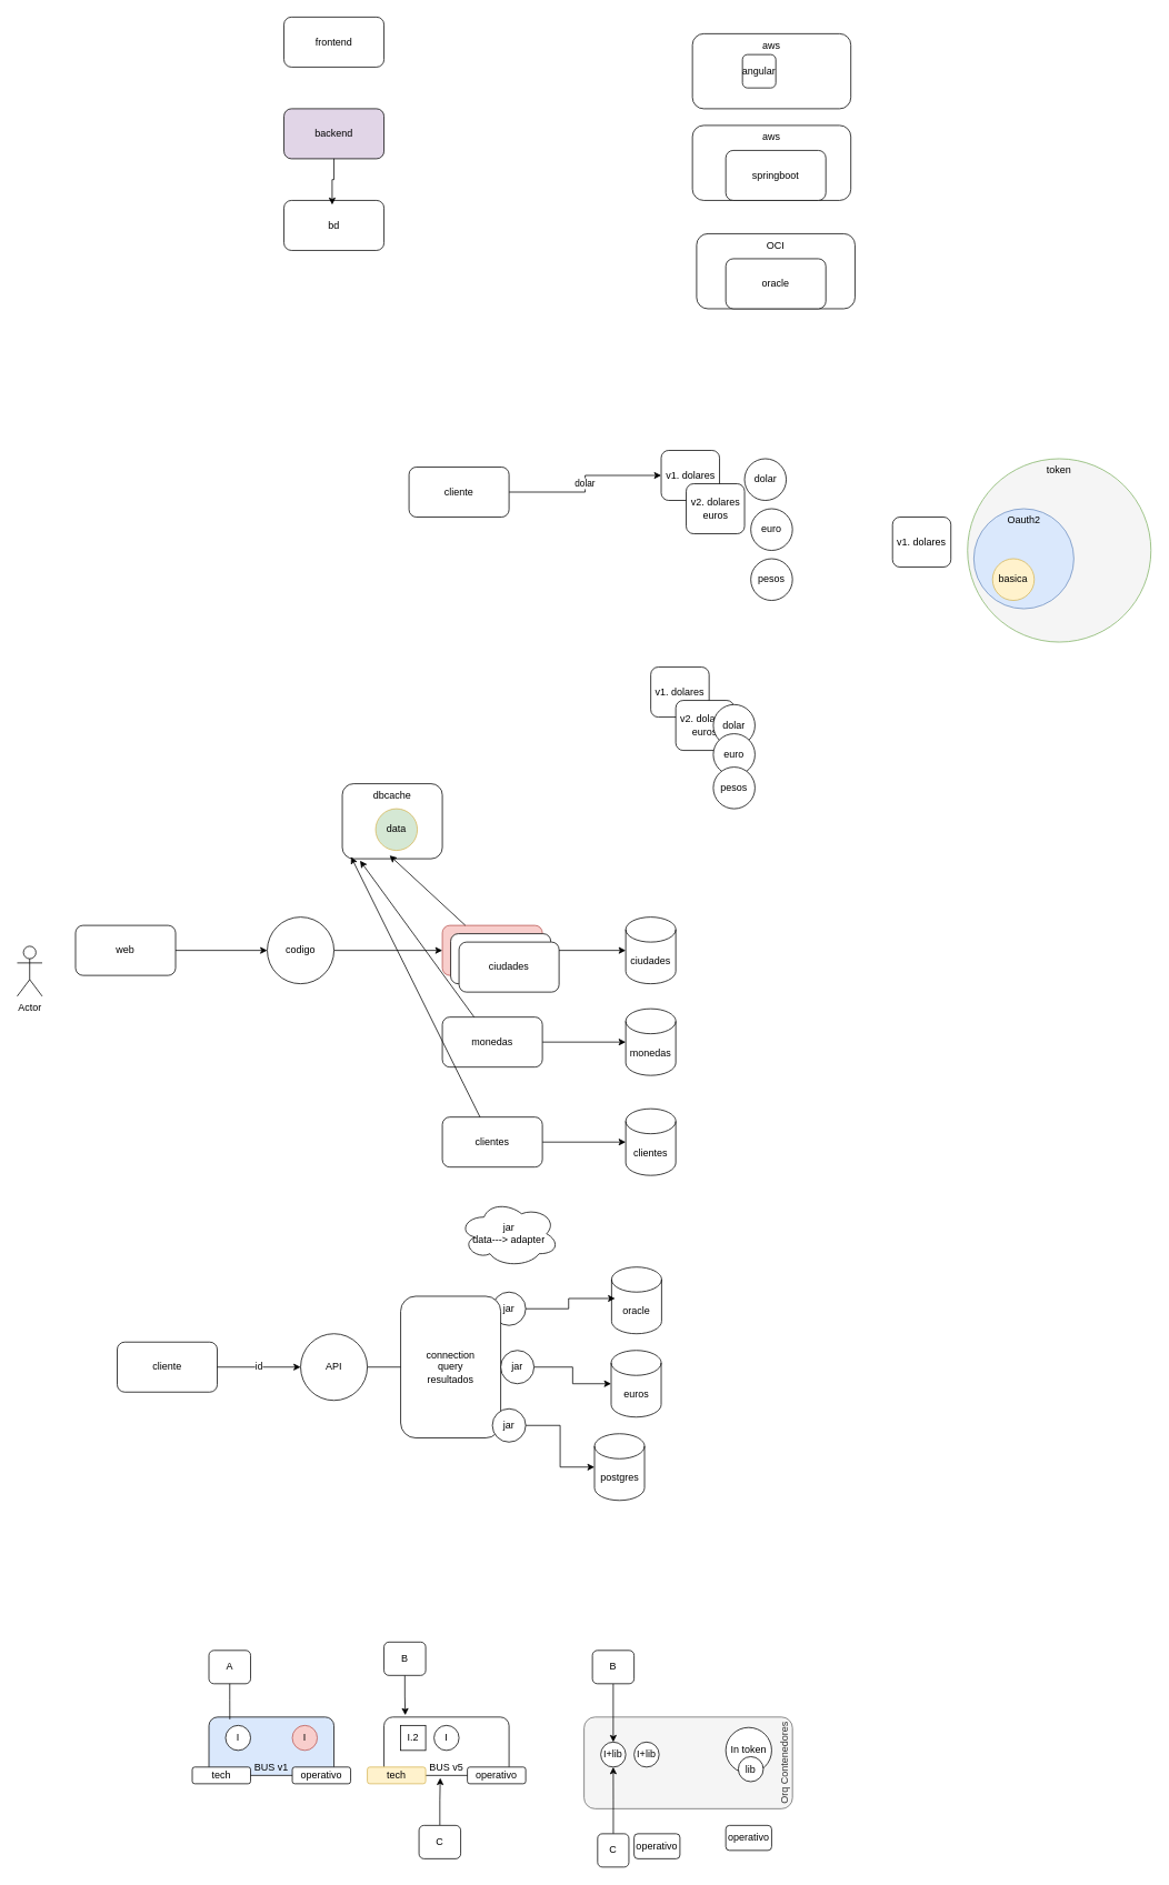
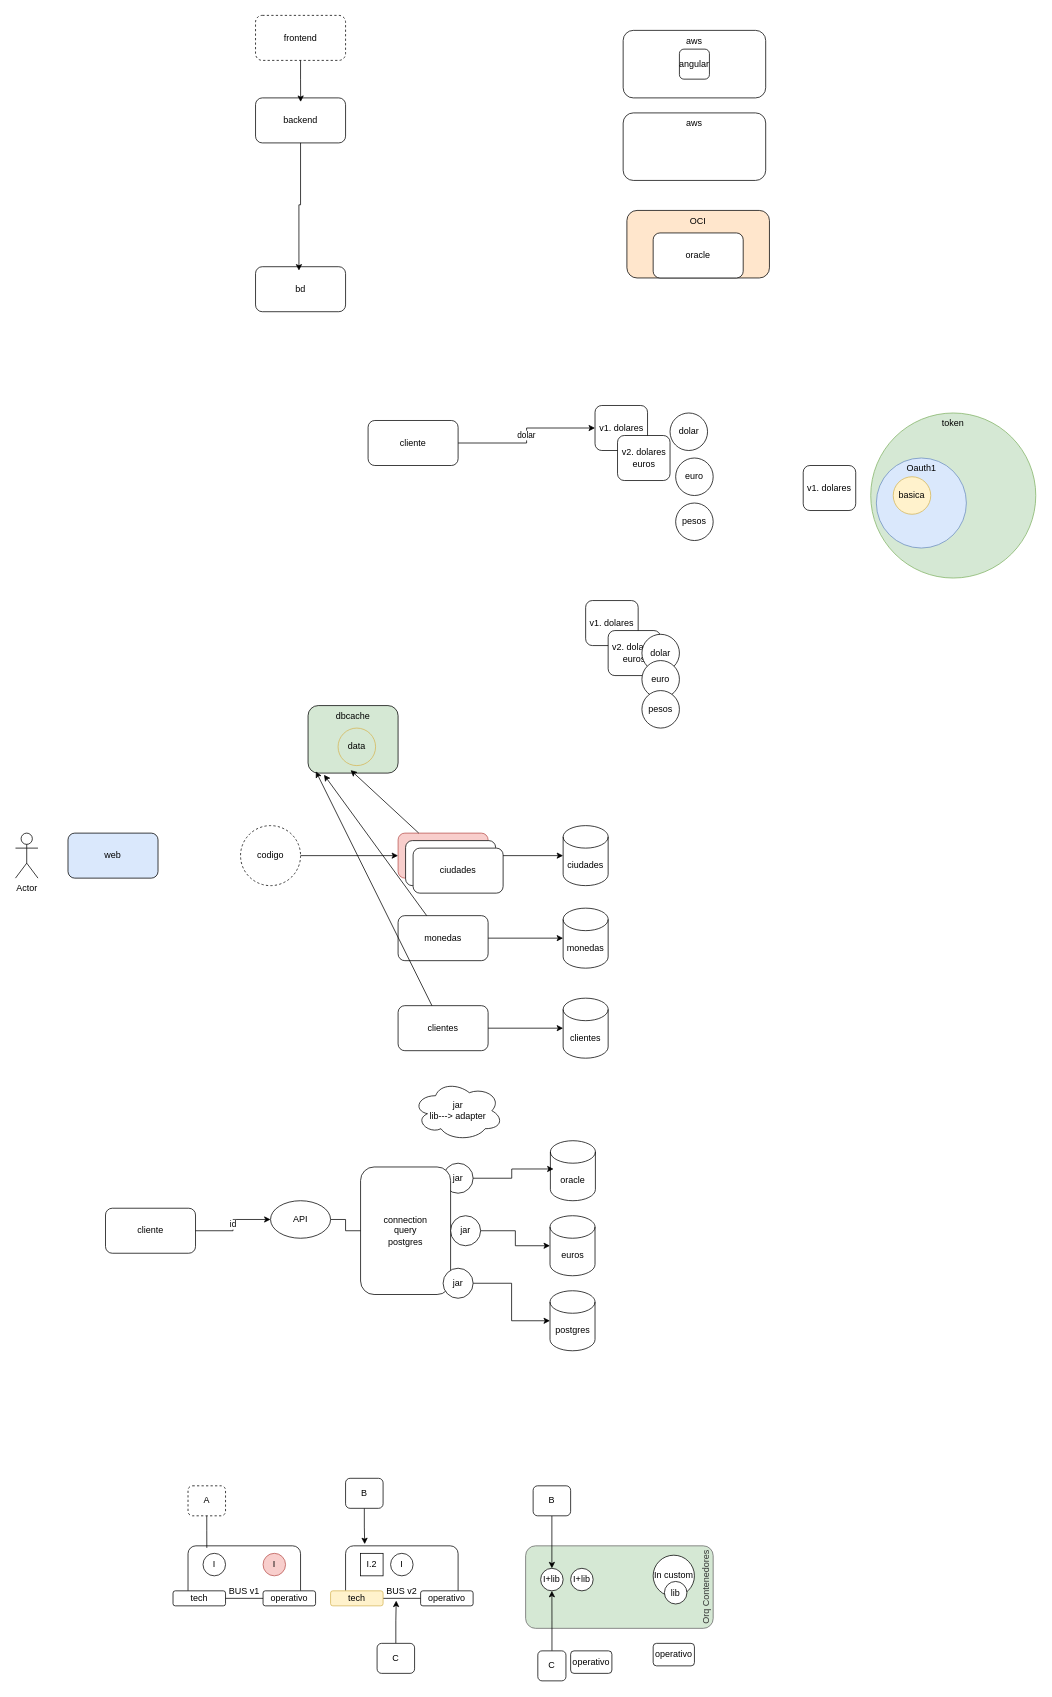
- <mxCell id="7" value="frontend" style="rounded=1;whiteSpace=wrap;html=1;" vertex="1" parent="1"><mxGeometry x="340" y="20" width="120" height="60" as="geometry" /></mxCell>
+ <mxCell id="7" value="frontend" style="rounded=1;whiteSpace=wrap;html=1;dashed=1;" vertex="1" parent="1"><mxGeometry x="340" y="20" width="120" height="60" as="geometry" /></mxCell>
- <mxCell id="6" value="angular" style="rounded=1;whiteSpace=wrap;html=1;" vertex="1" parent="1"><mxGeometry x="890" y="65" width="40" height="40" as="geometry" /></mxCell>
+ <mxCell id="6" value="angular" style="rounded=1;whiteSpace=wrap;html=1;" vertex="1" parent="1"><mxGeometry x="905" y="65" width="40" height="40" as="geometry" /></mxCell>
+ <mxCell id="10" style="edgeStyle=orthogonalEdgeStyle;rounded=0;orthogonalLoop=1;jettySize=auto;html=1;entryX=0.501;entryY=0.09;entryDx=0;entryDy=0;entryPerimeter=0;" edge="1" parent="1" source="7" target="8"><mxGeometry relative="1" as="geometry" /></mxCell>
- <mxCell id="8" value="backend" style="rounded=1;whiteSpace=wrap;html=1;fillColor=#e1d5e7;" vertex="1" parent="1"><mxGeometry x="340" y="130" width="120" height="60" as="geometry" /></mxCell>
+ <mxCell id="8" value="backend" style="rounded=1;whiteSpace=wrap;html=1;" vertex="1" parent="1"><mxGeometry x="340" y="130" width="120" height="60" as="geometry" /></mxCell>
- <mxCell id="13" value="springboot" style="rounded=1;whiteSpace=wrap;html=1;" vertex="1" parent="1"><mxGeometry x="870" y="180" width="120" height="60" as="geometry" /></mxCell>
- <mxCell id="9" value="bd" style="rounded=1;whiteSpace=wrap;html=1;" vertex="1" parent="1"><mxGeometry x="340" y="240" width="120" height="60" as="geometry" /></mxCell>
+ <mxCell id="9" value="bd" style="rounded=1;whiteSpace=wrap;html=1;" vertex="1" parent="1"><mxGeometry x="340" y="355" width="120" height="60" as="geometry" /></mxCell>
- <mxCell id="14" value="OCI" style="rounded=1;whiteSpace=wrap;html=1;verticalAlign=top;" vertex="1" parent="1"><mxGeometry x="835" y="280" width="190" height="90" as="geometry" /></mxCell>
+ <mxCell id="14" value="OCI" style="rounded=1;whiteSpace=wrap;html=1;verticalAlign=top;fillColor=#ffe6cc;" vertex="1" parent="1"><mxGeometry x="835" y="280" width="190" height="90" as="geometry" /></mxCell>
- <mxCell id="62" value="token" style="ellipse;whiteSpace=wrap;html=1;aspect=fixed;verticalAlign=top;fillColor=#f5f5f5;strokeColor=#82b366;" vertex="1" parent="1"><mxGeometry x="1160" y="550" width="220" height="220" as="geometry" /></mxCell>
+ <mxCell id="62" value="token" style="ellipse;whiteSpace=wrap;html=1;aspect=fixed;verticalAlign=top;fillColor=#d5e8d4;strokeColor=#82b366;" vertex="1" parent="1"><mxGeometry x="1160" y="550" width="220" height="220" as="geometry" /></mxCell>
- <mxCell id="63" value="Oauth2" style="ellipse;whiteSpace=wrap;html=1;aspect=fixed;verticalAlign=top;fillColor=#dae8fc;strokeColor=#6c8ebf;" vertex="1" parent="1"><mxGeometry x="1167.5" y="610" width="120" height="120" as="geometry" /></mxCell>
+ <mxCell id="63" value="Oauth1" style="ellipse;whiteSpace=wrap;html=1;aspect=fixed;verticalAlign=top;fillColor=#dae8fc;strokeColor=#6c8ebf;" vertex="1" parent="1"><mxGeometry x="1167.5" y="610" width="120" height="120" as="geometry" /></mxCell>
- <mxCell id="64" value="basica" style="ellipse;whiteSpace=wrap;html=1;aspect=fixed;fillColor=#fff2cc;strokeColor=#d6b656;" vertex="1" parent="1"><mxGeometry x="1190" y="670" width="50" height="50" as="geometry" /></mxCell>
+ <mxCell id="64" value="basica" style="ellipse;whiteSpace=wrap;html=1;aspect=fixed;fillColor=#fff2cc;strokeColor=#d6b656;" vertex="1" parent="1"><mxGeometry x="1190" y="635" width="50" height="50" as="geometry" /></mxCell>
- <mxCell id="4" value="dbcache" style="rounded=1;whiteSpace=wrap;html=1;verticalAlign=top;" vertex="1" parent="1"><mxGeometry x="410" y="940" width="120" height="90" as="geometry" /></mxCell>
+ <mxCell id="4" value="dbcache" style="rounded=1;whiteSpace=wrap;html=1;verticalAlign=top;fillColor=#d5e8d4;" vertex="1" parent="1"><mxGeometry x="410" y="940" width="120" height="90" as="geometry" /></mxCell>
- <mxCell id="33" value="web" style="rounded=1;whiteSpace=wrap;html=1;" vertex="1" parent="1"><mxGeometry x="90" y="1110" width="120" height="60" as="geometry" /></mxCell>
+ <mxCell id="33" value="web" style="rounded=1;whiteSpace=wrap;html=1;fillColor=#dae8fc;" vertex="1" parent="1"><mxGeometry x="90" y="1110" width="120" height="60" as="geometry" /></mxCell>
- <mxCell id="65" value="" style="rounded=0;orthogonalLoop=1;jettySize=auto;html=1;entryX=0;entryY=0.5;entryDx=0;entryDy=0;" edge="1" parent="1" source="33" target="66"><mxGeometry relative="1" as="geometry"><mxPoint x="210" y="1140" as="sourcePoint" /><mxPoint x="530" y="1140" as="targetPoint" /></mxGeometry></mxCell>
- <mxCell id="66" value="codigo" style="ellipse;whiteSpace=wrap;html=1;aspect=fixed;" vertex="1" parent="1"><mxGeometry x="320" y="1100" width="80" height="80" as="geometry" /></mxCell>
+ <mxCell id="66" value="codigo" style="ellipse;whiteSpace=wrap;html=1;aspect=fixed;dashed=1;" vertex="1" parent="1"><mxGeometry x="320" y="1100" width="80" height="80" as="geometry" /></mxCell>
- <mxCell id="31" value="Actor" style="shape=umlActor;verticalLabelPosition=bottom;verticalAlign=top;html=1;outlineConnect=0;" vertex="1" parent="1"><mxGeometry x="20" y="1135" width="30" height="60" as="geometry" /></mxCell>
+ <mxCell id="31" value="Actor" style="shape=umlActor;verticalLabelPosition=bottom;verticalAlign=top;html=1;outlineConnect=0;" vertex="1" parent="1"><mxGeometry x="20" y="1110" width="30" height="60" as="geometry" /></mxCell>
- <mxCell id="53" value="jar&lt;div&gt;data---&amp;gt; adapter&lt;/div&gt;" style="ellipse;shape=cloud;whiteSpace=wrap;html=1;" vertex="1" parent="1"><mxGeometry x="550" y="1440" width="120" height="80" as="geometry" /></mxCell>
+ <mxCell id="53" value="jar&lt;div&gt;lib---&amp;gt; adapter&lt;/div&gt;" style="ellipse;shape=cloud;whiteSpace=wrap;html=1;" vertex="1" parent="1"><mxGeometry x="550" y="1440" width="120" height="80" as="geometry" /></mxCell>
- <mxCell id="60" value="API" style="ellipse;whiteSpace=wrap;html=1;aspect=fixed;" vertex="1" parent="1"><mxGeometry x="360" y="1600" width="80" height="80" as="geometry" /></mxCell>
+ <mxCell id="60" value="API" style="ellipse;whiteSpace=wrap;html=1;aspect=fixed;" vertex="1" parent="1"><mxGeometry x="360" y="1600" width="80" height="50" as="geometry" /></mxCell>
- <mxCell id="47" value="&lt;div&gt;connection&lt;/div&gt;&lt;div&gt;query&lt;/div&gt;&lt;div&gt;resultados&lt;/div&gt;" style="rounded=1;whiteSpace=wrap;html=1;" vertex="1" parent="1"><mxGeometry x="480" y="1555" width="120" height="170" as="geometry" /></mxCell>
+ <mxCell id="47" value="&lt;div&gt;connection&lt;/div&gt;&lt;div&gt;query&lt;/div&gt;&lt;div&gt;postgres&lt;/div&gt;" style="rounded=1;whiteSpace=wrap;html=1;" vertex="1" parent="1"><mxGeometry x="480" y="1555" width="120" height="170" as="geometry" /></mxCell>
- <mxCell id="52" value="postgres" style="shape=cylinder3;whiteSpace=wrap;html=1;boundedLbl=1;backgroundOutline=1;size=15;" vertex="1" parent="1"><mxGeometry x="712.5" y="1720" width="60" height="80" as="geometry" /></mxCell>
+ <mxCell id="52" value="postgres" style="shape=cylinder3;whiteSpace=wrap;html=1;boundedLbl=1;backgroundOutline=1;size=15;" vertex="1" parent="1"><mxGeometry x="732.5" y="1720" width="60" height="80" as="geometry" /></mxCell>
- <mxCell id="67" value="A" style="rounded=1;whiteSpace=wrap;html=1;" vertex="1" parent="1"><mxGeometry x="250" y="1980" width="50" height="40" as="geometry" /></mxCell>
+ <mxCell id="67" value="A" style="rounded=1;whiteSpace=wrap;html=1;dashed=1;" vertex="1" parent="1"><mxGeometry x="250" y="1980" width="50" height="40" as="geometry" /></mxCell>
- <mxCell id="3" value="BUS v1" style="rounded=1;whiteSpace=wrap;html=1;verticalAlign=bottom;fillColor=#dae8fc;" vertex="1" parent="1"><mxGeometry x="250" y="2060" width="150" height="70" as="geometry" /></mxCell>
+ <mxCell id="3" value="BUS v1" style="rounded=1;whiteSpace=wrap;html=1;verticalAlign=bottom;" vertex="1" parent="1"><mxGeometry x="250" y="2060" width="150" height="70" as="geometry" /></mxCell>
- <mxCell id="88" value="In token" style="ellipse;whiteSpace=wrap;html=1;aspect=fixed;" vertex="1" parent="1"><mxGeometry x="870" y="2072.5" width="55" height="55" as="geometry" /></mxCell>
+ <mxCell id="88" value="In custom" style="ellipse;whiteSpace=wrap;html=1;aspect=fixed;" vertex="1" parent="1"><mxGeometry x="870" y="2072.5" width="55" height="55" as="geometry" /></mxCell>
- <mxCell id="2" value="Orq Contenedores" style="rounded=1;whiteSpace=wrap;html=1;verticalAlign=bottom;fillColor=#f5f5f5;fontColor=#333333;strokeColor=#666666;horizontal=0;arcSize=12;" vertex="1" parent="1"><mxGeometry x="700" y="2060" width="250" height="110" as="geometry" /></mxCell>
+ <mxCell id="2" value="Orq Contenedores" style="rounded=1;whiteSpace=wrap;html=1;verticalAlign=bottom;fillColor=#d5e8d4;fontColor=#333333;strokeColor=#666666;horizontal=0;arcSize=12;" vertex="1" parent="1"><mxGeometry x="700" y="2060" width="250" height="110" as="geometry" /></mxCell>
- <mxCell id="77" value="BUS v5" style="rounded=1;whiteSpace=wrap;html=1;verticalAlign=bottom;" vertex="1" parent="1"><mxGeometry x="460" y="2060" width="150" height="70" as="geometry" /></mxCell>
+ <mxCell id="77" value="BUS v2" style="rounded=1;whiteSpace=wrap;html=1;verticalAlign=bottom;" vertex="1" parent="1"><mxGeometry x="460" y="2060" width="150" height="70" as="geometry" /></mxCell>
